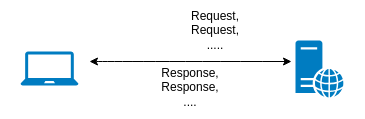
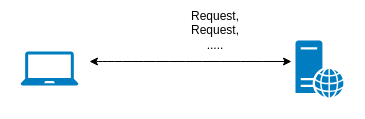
- <mxCell id="6" value="Response, Response,&lt;br&gt;...." style="text;html=1;strokeColor=none;fillColor=none;align=center;verticalAlign=middle;whiteSpace=wrap;rounded=0;" parent="1" vertex="1"><mxGeometry x="170" y="77" width="40" height="20" as="geometry" /></mxCell>
